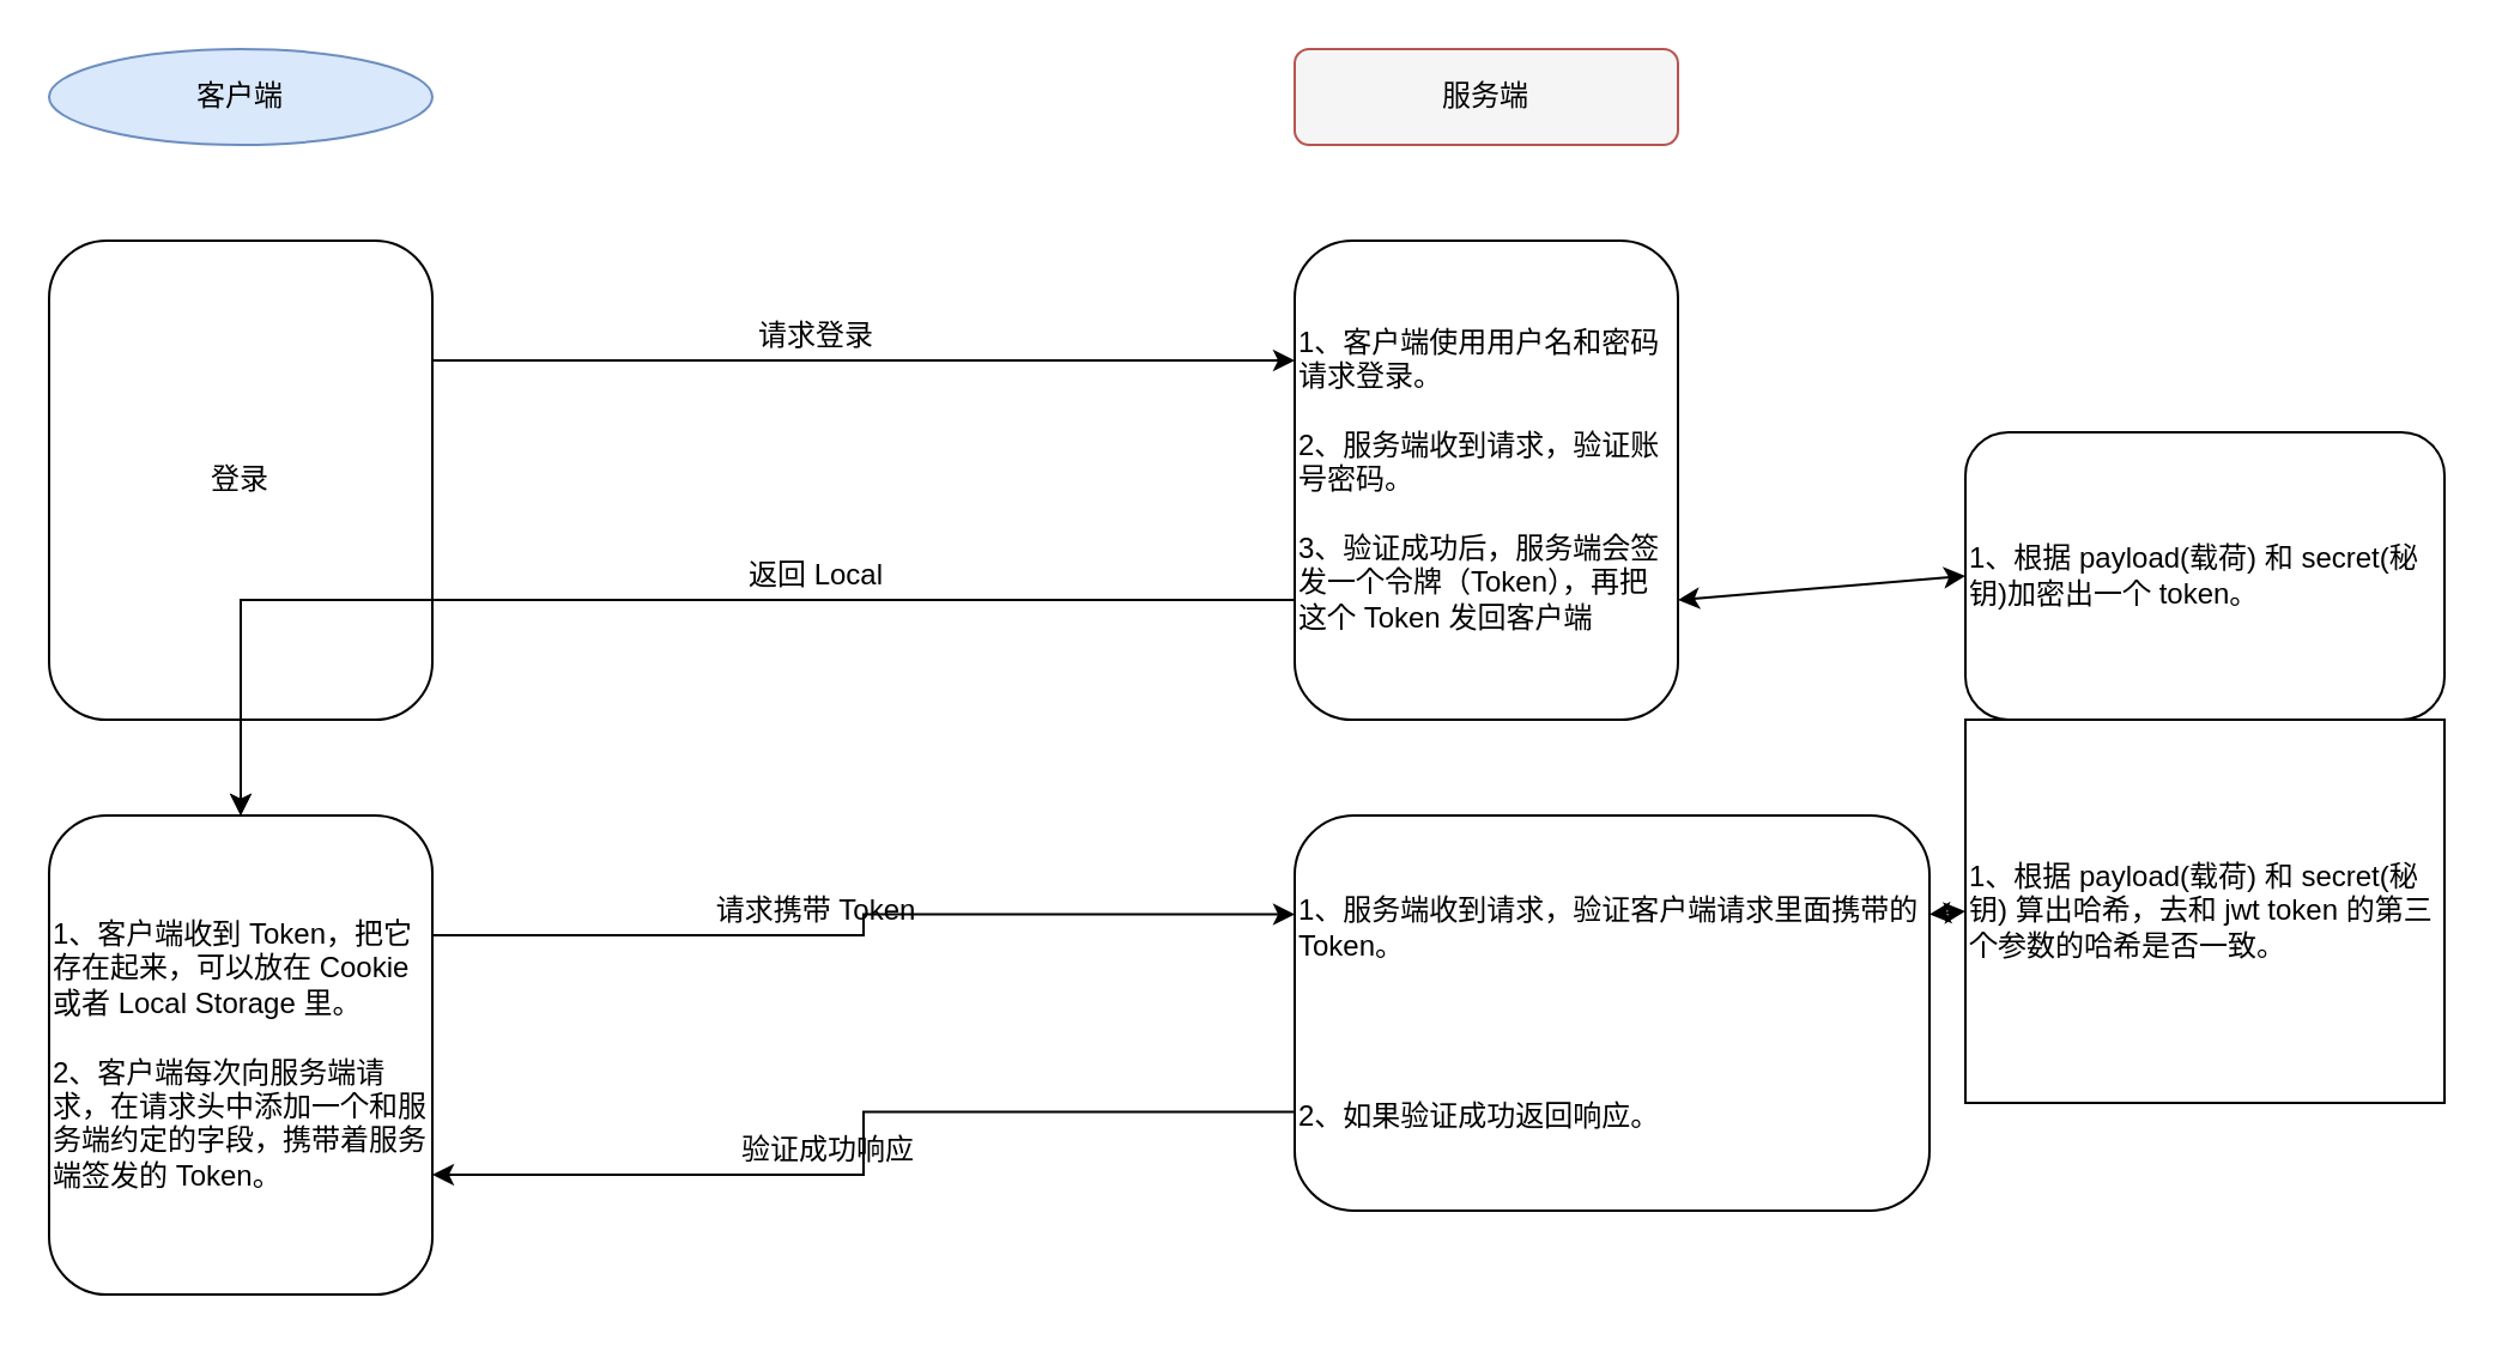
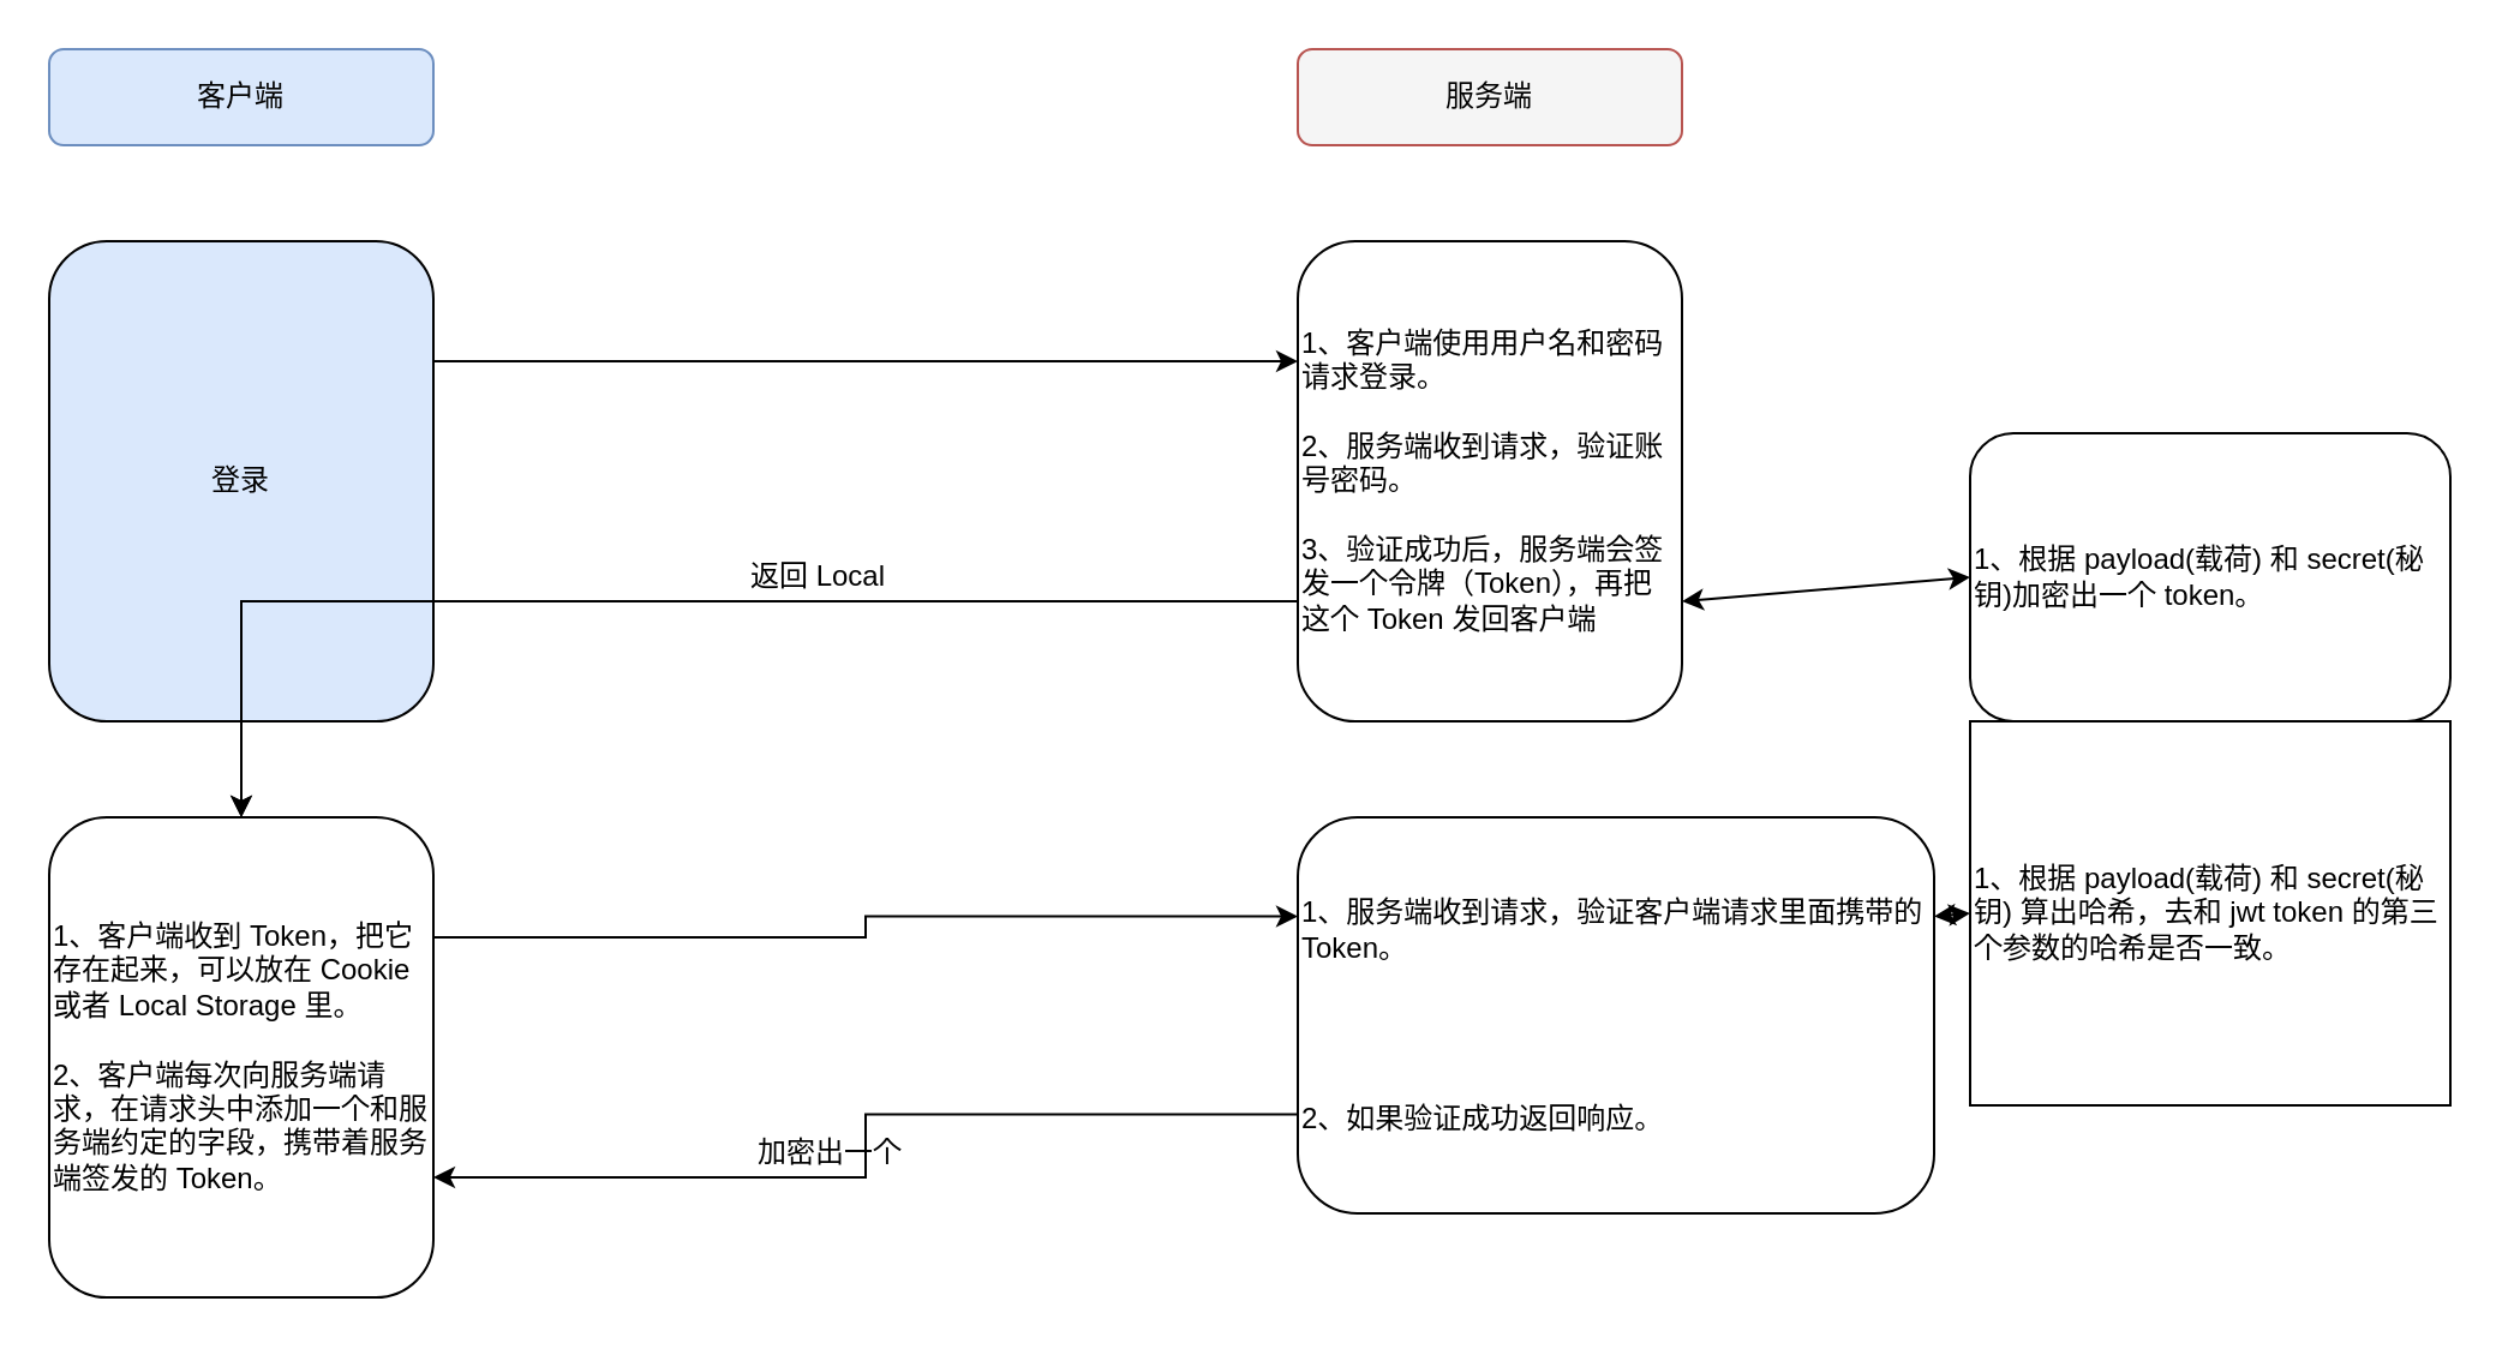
- <mxCell id="2" value="客户端" style="ellipse;whiteSpace=wrap;html=1;fillColor=#dae8fc;strokeColor=#6c8ebf;" vertex="1" parent="1"><mxGeometry x="20" y="20" width="160" height="40" as="geometry" /></mxCell>
+ <mxCell id="2" value="客户端" style="rounded=1;whiteSpace=wrap;html=1;fillColor=#dae8fc;strokeColor=#6c8ebf;" vertex="1" parent="1"><mxGeometry x="20" y="20" width="160" height="40" as="geometry" /></mxCell>
- <mxCell id="13" value="请求登录" style="text;html=1;align=center;verticalAlign=middle;resizable=0;points=[];autosize=1;" vertex="1" parent="1"><mxGeometry x="310" y="130" width="60" height="20" as="geometry" /></mxCell>
- <mxCell id="6" value="登录" style="rounded=1;whiteSpace=wrap;html=1;" vertex="1" parent="1"><mxGeometry x="20" y="100" width="160" height="200" as="geometry" /></mxCell>
+ <mxCell id="6" value="登录" style="rounded=1;whiteSpace=wrap;html=1;fillColor=#dae8fc;" vertex="1" parent="1"><mxGeometry x="20" y="100" width="160" height="200" as="geometry" /></mxCell>
- <mxCell id="15" value="请求携带 Token" style="text;html=1;align=center;verticalAlign=middle;resizable=0;points=[];autosize=1;" vertex="1" parent="1"><mxGeometry x="290" y="370" width="100" height="20" as="geometry" /></mxCell>
- <mxCell id="16" value="验证成功响应" style="text;html=1;align=center;verticalAlign=middle;resizable=0;points=[];autosize=1;" vertex="1" parent="1"><mxGeometry x="300" y="470" width="90" height="20" as="geometry" /></mxCell>
+ <mxCell id="16" value="加密出一个" style="text;html=1;align=center;verticalAlign=middle;resizable=0;points=[];autosize=1;" vertex="1" parent="1"><mxGeometry x="300" y="470" width="90" height="20" as="geometry" /></mxCell>
